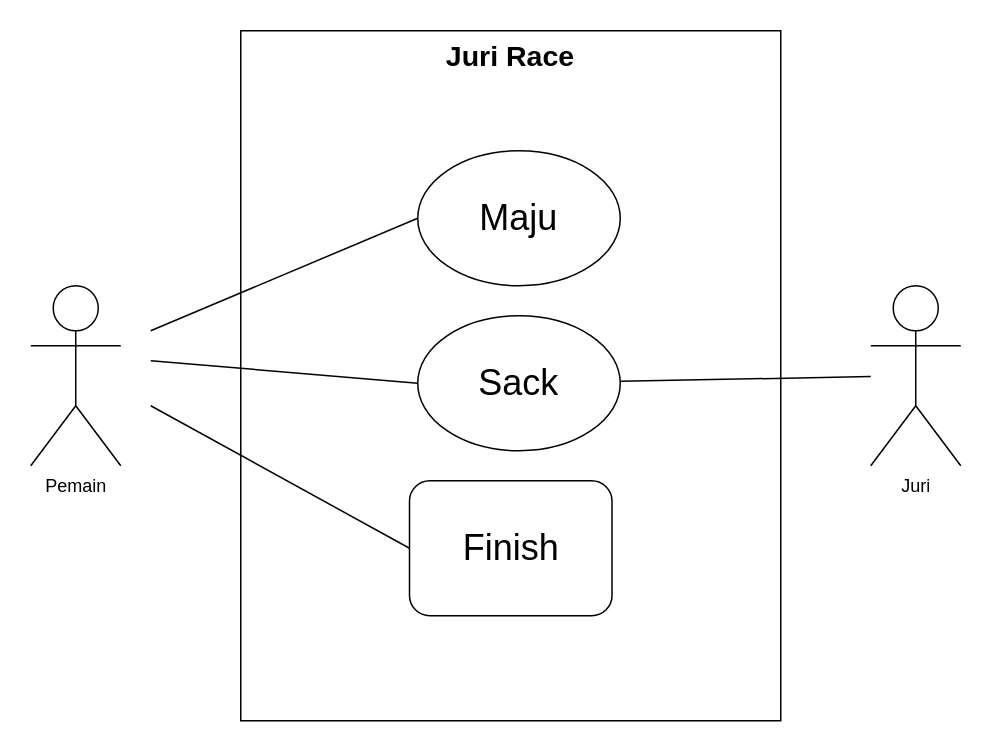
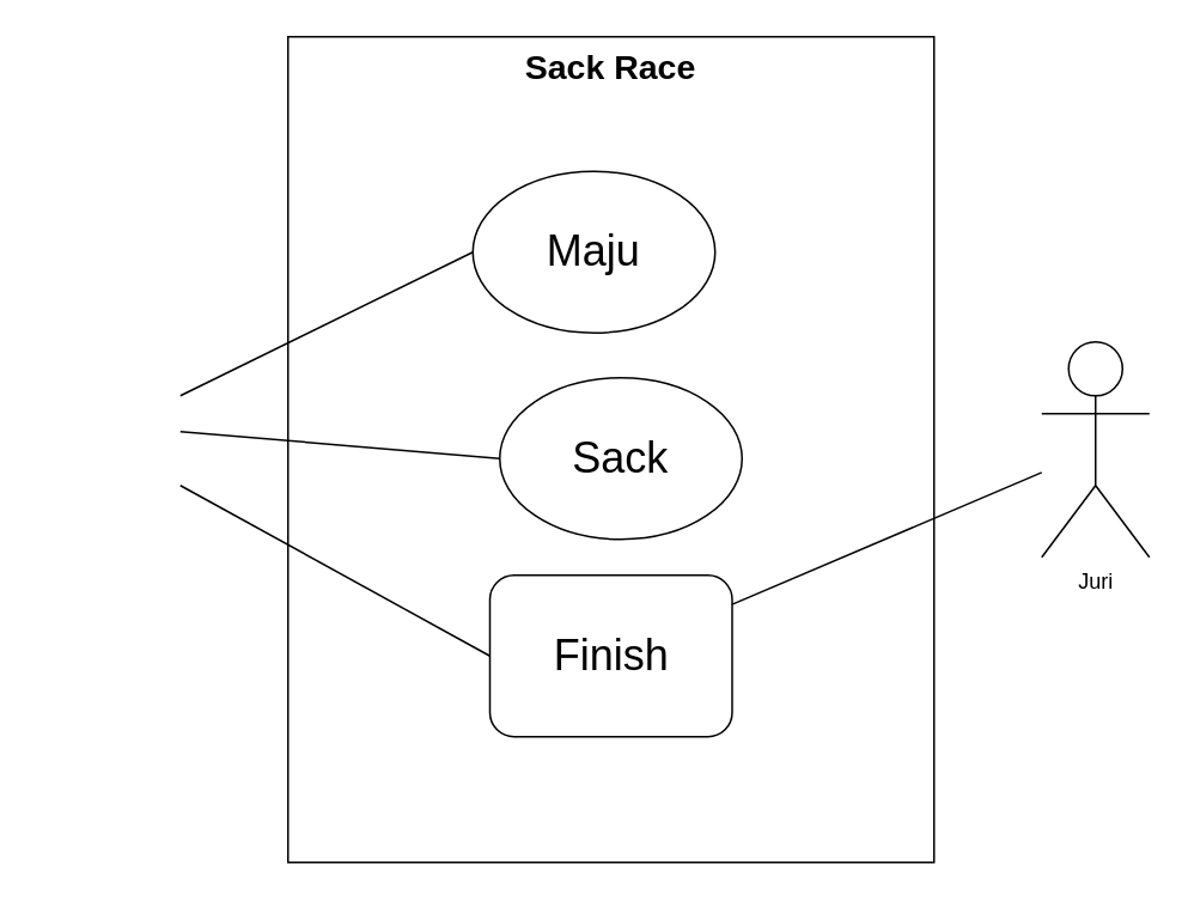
- <mxCell id="2" value="Juri Race" style="rounded=0;whiteSpace=wrap;html=1;verticalAlign=top;fontStyle=1;fontSize=19;" vertex="1" parent="1"><mxGeometry x="160" y="20" width="360" height="460" as="geometry" /></mxCell>
+ <mxCell id="2" value="Sack Race" style="rounded=0;whiteSpace=wrap;html=1;verticalAlign=top;fontStyle=1;fontSize=19;" vertex="1" parent="1"><mxGeometry x="160" y="20" width="360" height="460" as="geometry" /></mxCell>
- <mxCell id="4" value="Maju" style="ellipse;whiteSpace=wrap;html=1;fontSize=24;" vertex="1" parent="1"><mxGeometry x="278" y="100" width="135" height="90" as="geometry" /></mxCell>
+ <mxCell id="4" value="Maju" style="ellipse;whiteSpace=wrap;html=1;fontSize=24;" vertex="1" parent="1"><mxGeometry x="263" y="95" width="135" height="90" as="geometry" /></mxCell>
- <mxCell id="3" value="Pemain" style="shape=umlActor;verticalLabelPosition=bottom;verticalAlign=top;html=1;outlineConnect=0;" vertex="1" parent="1"><mxGeometry x="20" y="190" width="60" height="120" as="geometry" /></mxCell>
- <mxCell id="11" value="" style="endArrow=none;html=1;rounded=0;" edge="1" parent="1" source="10" target="5"><mxGeometry width="50" height="50" relative="1" as="geometry"><mxPoint x="390" y="220" as="sourcePoint" /><mxPoint x="440" y="170" as="targetPoint" /></mxGeometry></mxCell>
+ <mxCell id="11" value="" style="endArrow=none;html=1;rounded=0;" edge="1" parent="1" source="10" target="6"><mxGeometry width="50" height="50" relative="1" as="geometry"><mxPoint x="390" y="220" as="sourcePoint" /><mxPoint x="440" y="170" as="targetPoint" /></mxGeometry></mxCell>
